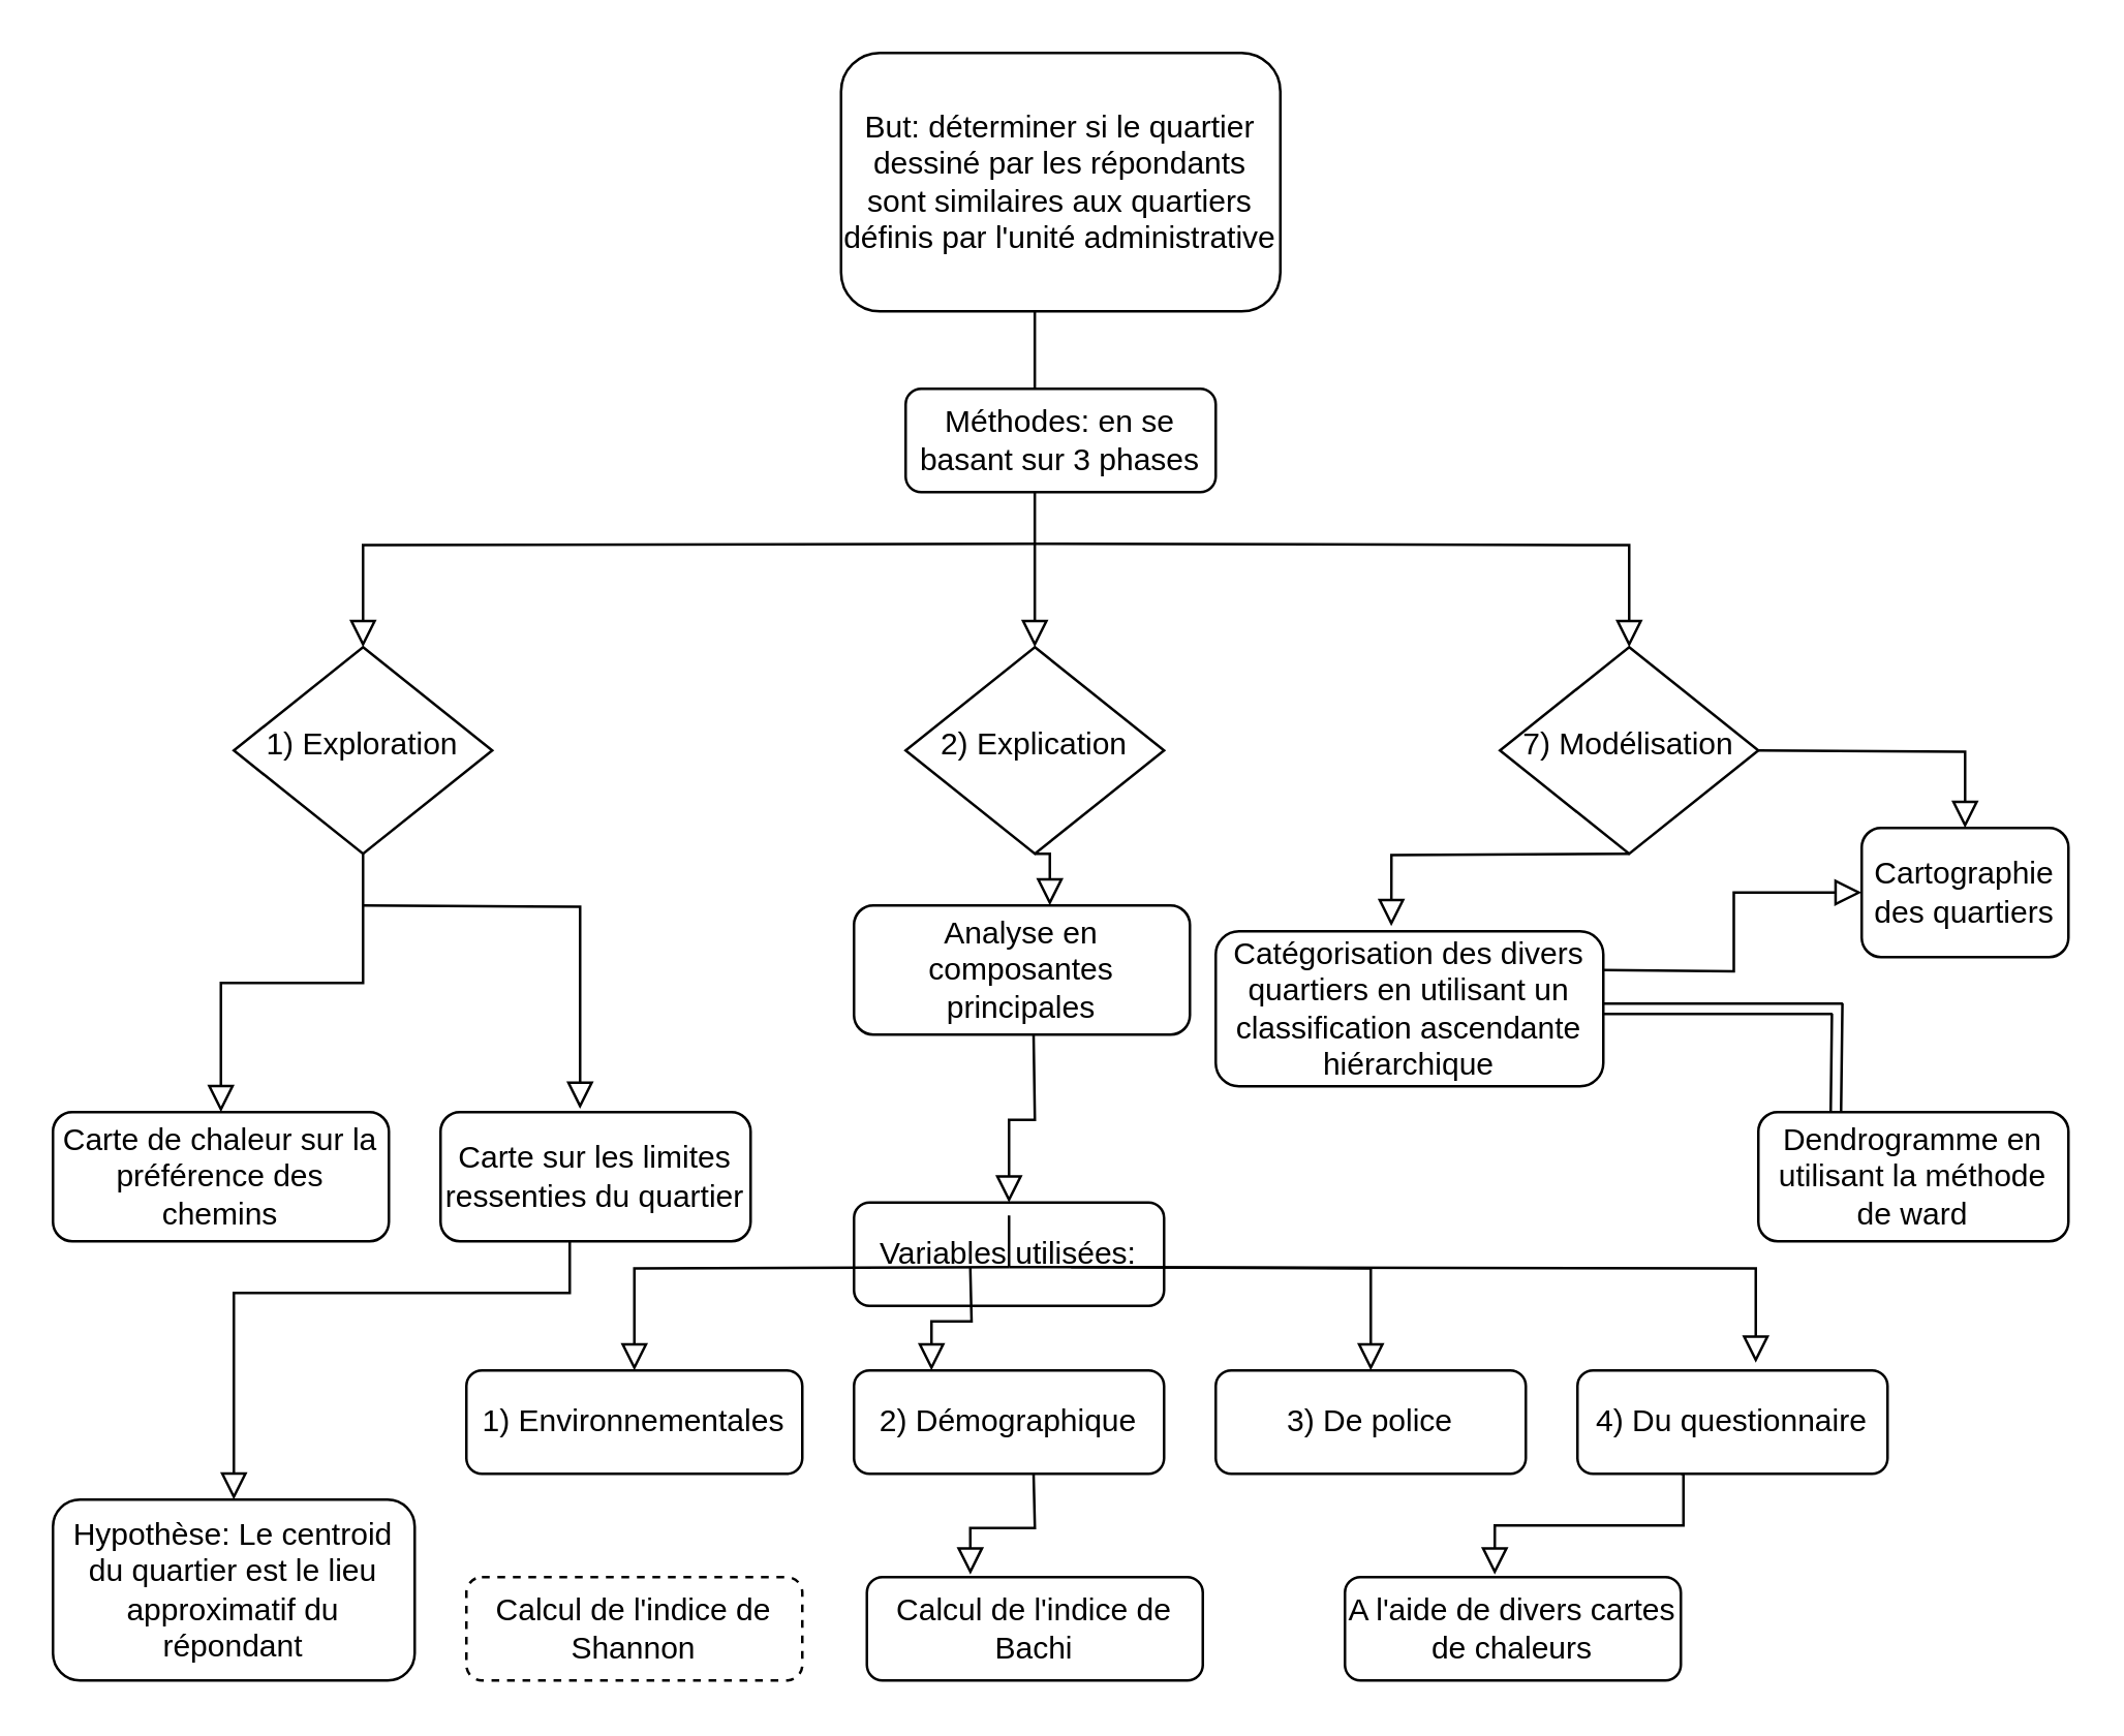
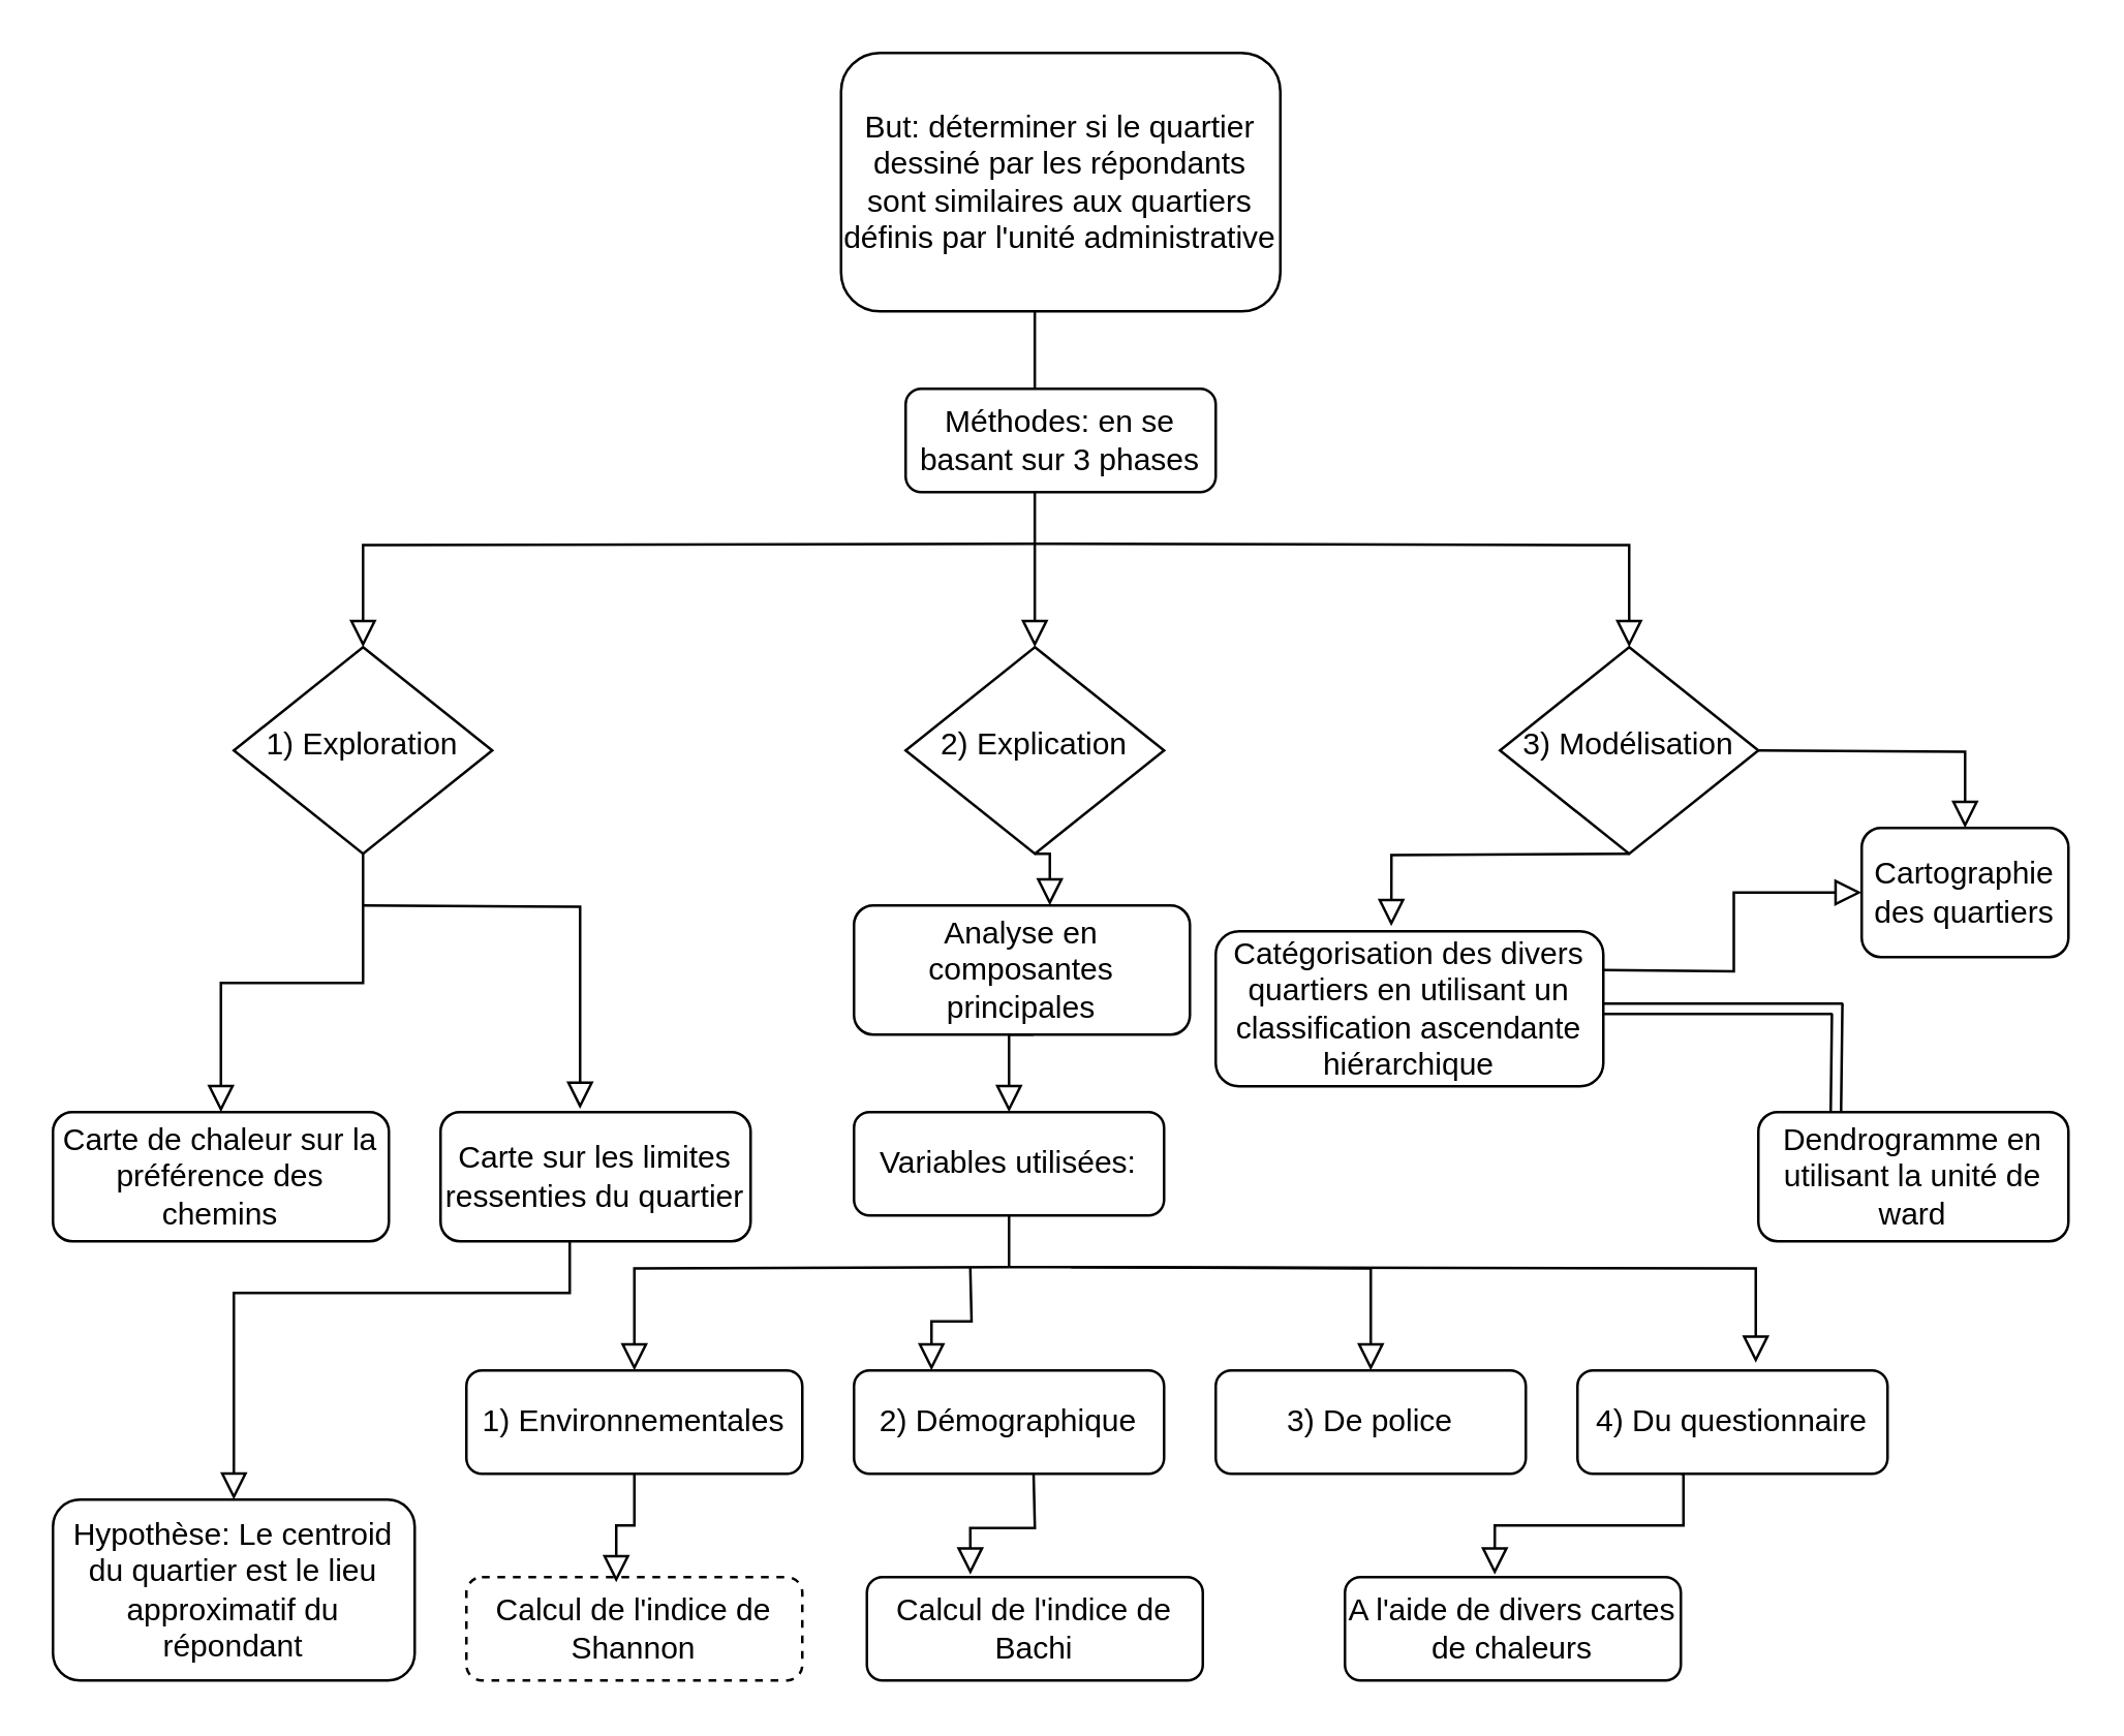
- <mxCell id="5" value="7) Modélisation" style="rhombus;whiteSpace=wrap;html=1;shadow=0;fontFamily=Helvetica;fontSize=12;align=center;strokeWidth=1;spacing=6;spacingTop=-4;" vertex="1" parent="1"><mxGeometry x="580" y="250" width="100" height="80" as="geometry" /></mxCell>
+ <mxCell id="5" value="3) Modélisation" style="rhombus;whiteSpace=wrap;html=1;shadow=0;fontFamily=Helvetica;fontSize=12;align=center;strokeWidth=1;spacing=6;spacingTop=-4;" vertex="1" parent="1"><mxGeometry x="580" y="250" width="100" height="80" as="geometry" /></mxCell>
- <mxCell id="35" value="Dendrogramme en utilisant la méthode de ward" style="rounded=1;whiteSpace=wrap;html=1;fontSize=12;glass=0;strokeWidth=1;shadow=0;" vertex="1" parent="1"><mxGeometry x="680" y="430" width="120" height="50" as="geometry" /></mxCell>
+ <mxCell id="35" value="Dendrogramme en utilisant la unité de ward" style="rounded=1;whiteSpace=wrap;html=1;fontSize=12;glass=0;strokeWidth=1;shadow=0;" vertex="1" parent="1"><mxGeometry x="680" y="430" width="120" height="50" as="geometry" /></mxCell>
- <mxCell id="17" value="Variables utilisées:" style="rounded=1;whiteSpace=wrap;html=1;fontSize=12;glass=0;strokeWidth=1;shadow=0;" vertex="1" parent="1"><mxGeometry x="330" y="465" width="120" height="40" as="geometry" /></mxCell>
+ <mxCell id="17" value="Variables utilisées:" style="rounded=1;whiteSpace=wrap;html=1;fontSize=12;glass=0;strokeWidth=1;shadow=0;" vertex="1" parent="1"><mxGeometry x="330" y="430" width="120" height="40" as="geometry" /></mxCell>
+ <mxCell id="28" value="" style="rounded=0;html=1;jettySize=auto;orthogonalLoop=1;fontSize=11;endArrow=block;endFill=0;endSize=8;strokeWidth=1;shadow=0;labelBackgroundColor=none;edgeStyle=orthogonalEdgeStyle;entryX=0.446;entryY=0.05;entryDx=0;entryDy=0;entryPerimeter=0;exitX=0.5;exitY=1;exitDx=0;exitDy=0;" edge="1" parent="1" source="18" target="27"><mxGeometry relative="1" as="geometry"><mxPoint x="275" y="570" as="sourcePoint" /><mxPoint x="130" y="610" as="targetPoint" /></mxGeometry></mxCell>
